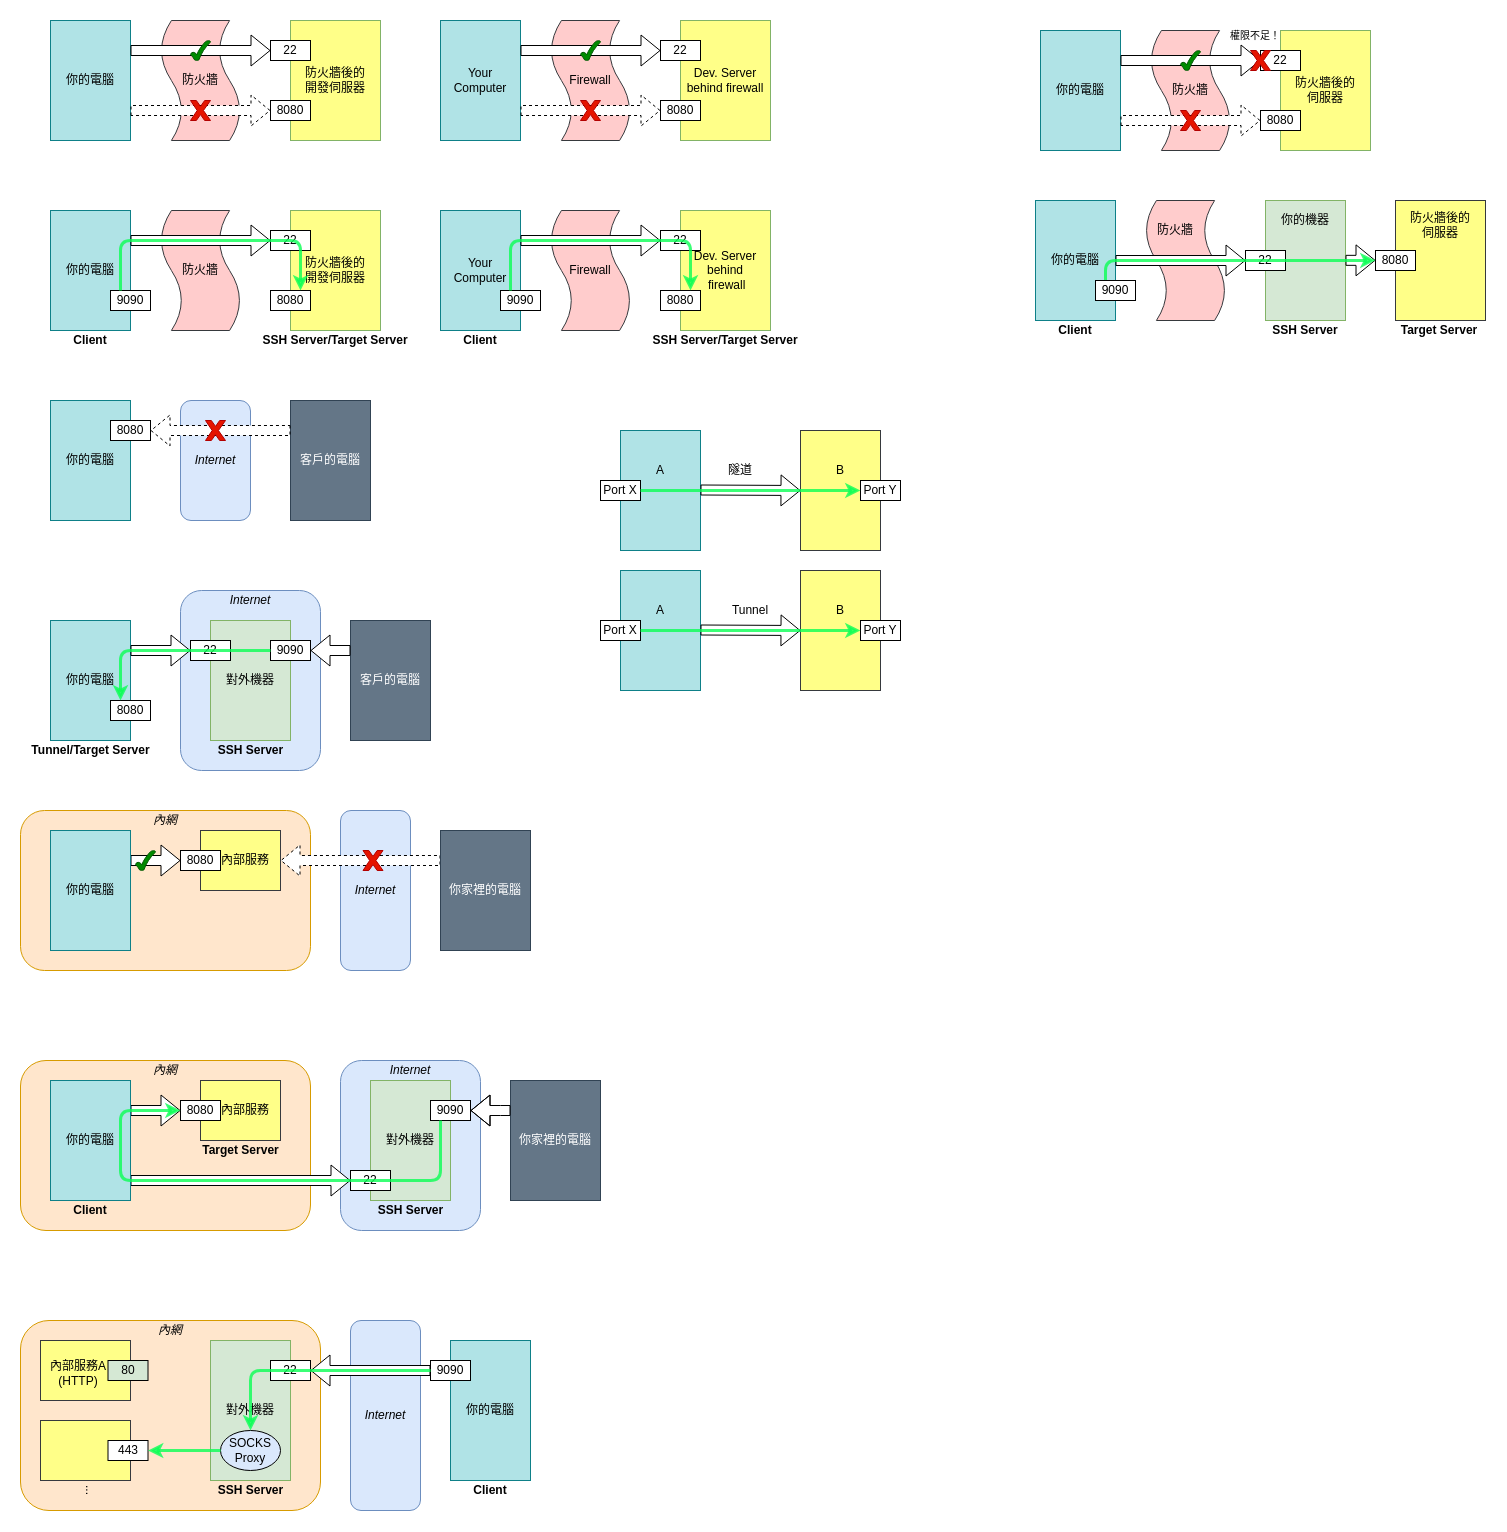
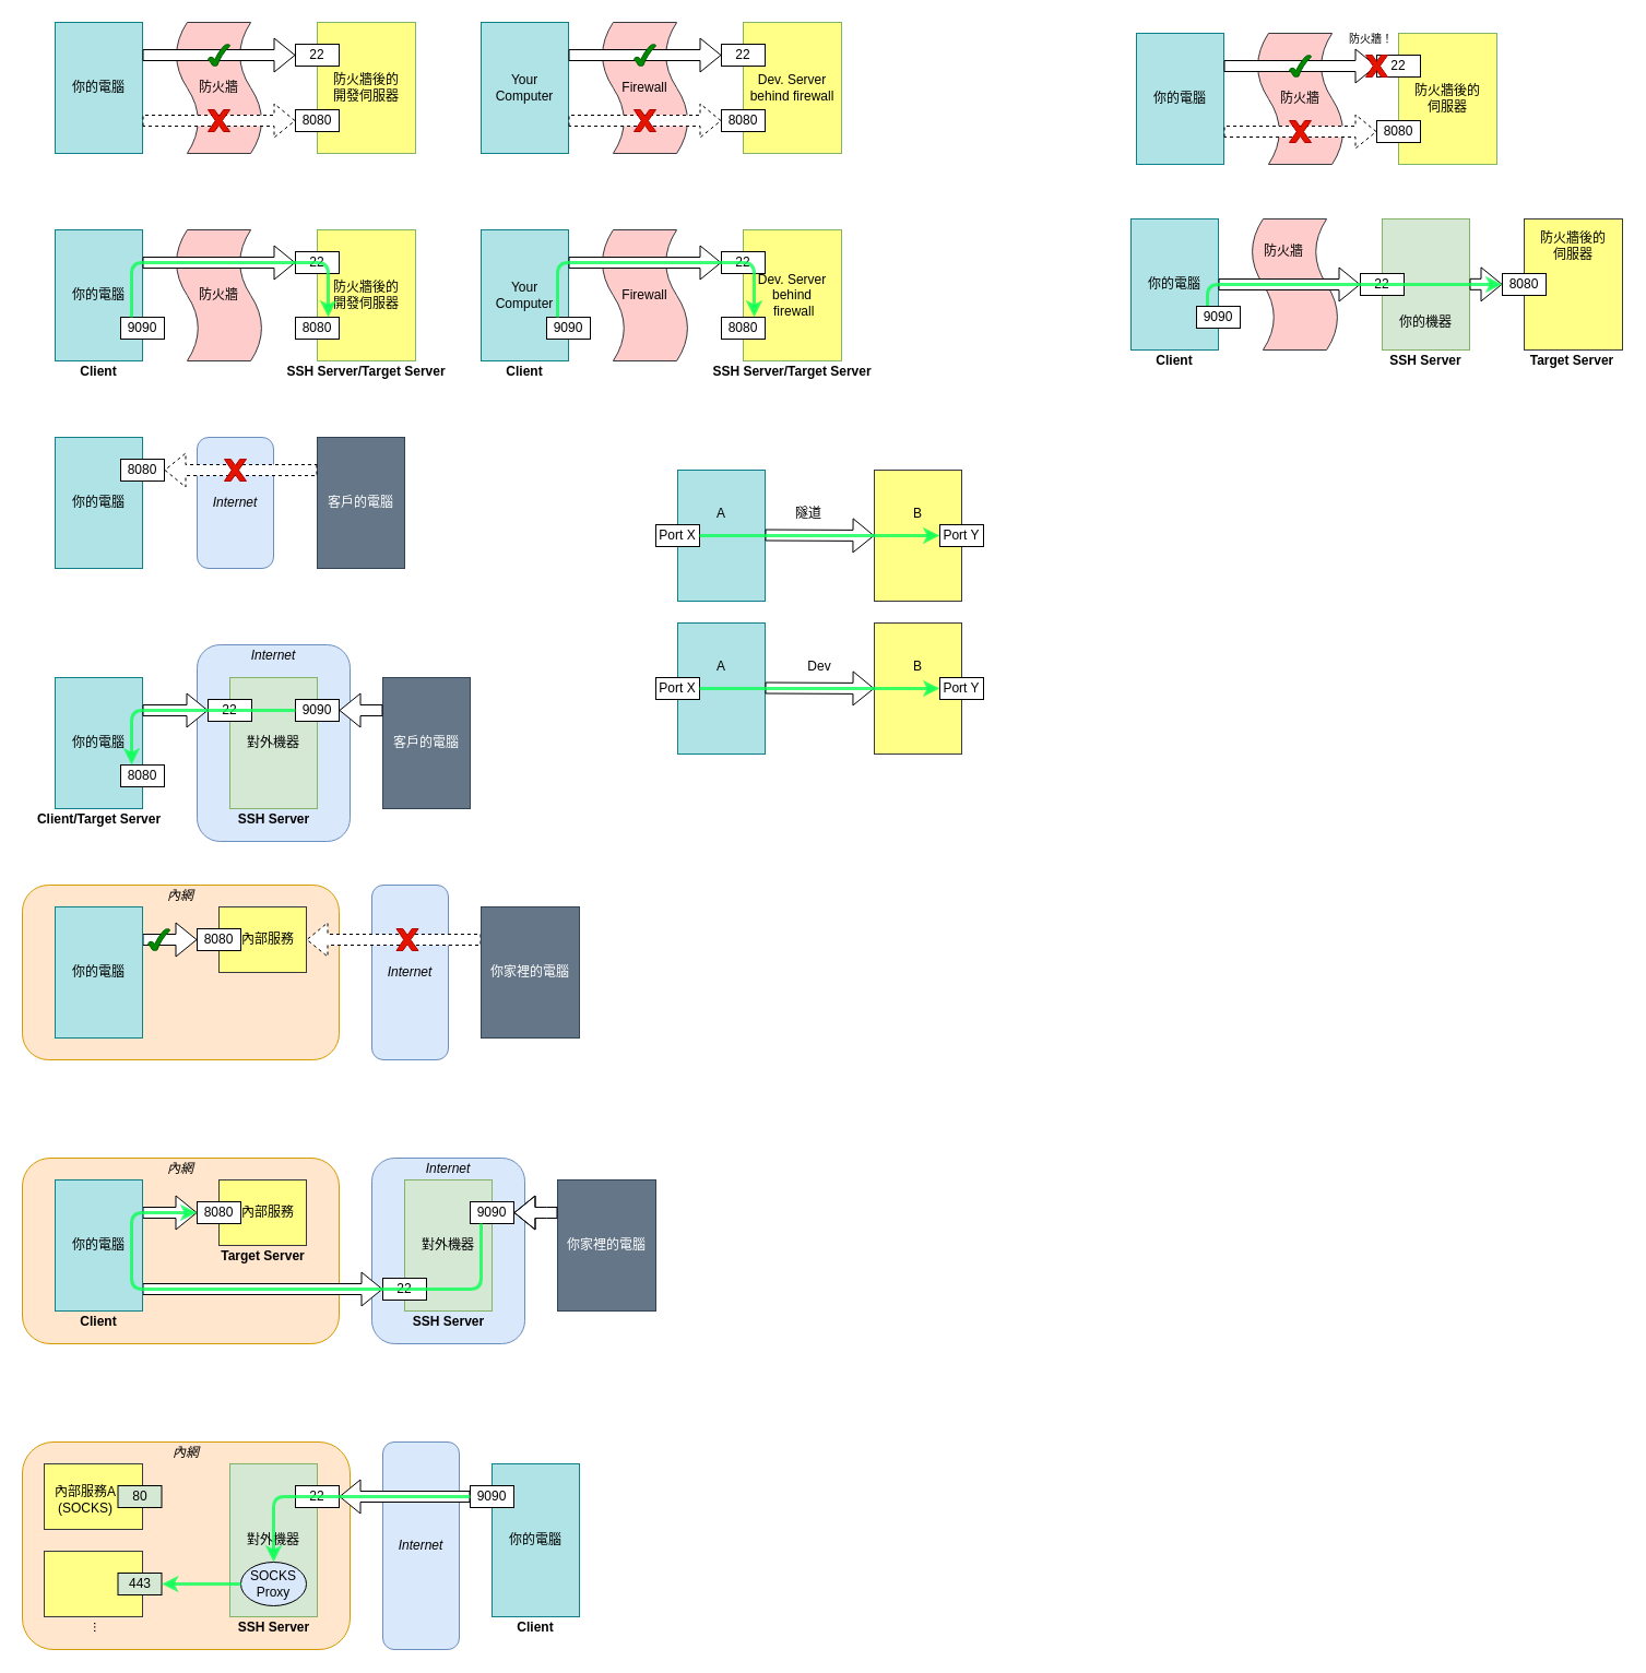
- <mxCell id="113" value="權限不足！" style="text;html=1;strokeColor=none;fillColor=none;align=center;verticalAlign=middle;whiteSpace=wrap;rounded=0;fontSize=10;" parent="1" vertex="1"><mxGeometry x="1220" y="30" width="70" height="10" as="geometry" /></mxCell>
+ <mxCell id="113" value="防火牆！" style="text;html=1;strokeColor=none;fillColor=none;align=center;verticalAlign=middle;whiteSpace=wrap;rounded=0;fontSize=10;" parent="1" vertex="1"><mxGeometry x="1220" y="30" width="70" height="10" as="geometry" /></mxCell>
- <mxCell id="93" value="你的機器" style="text;html=1;strokeColor=none;fillColor=none;align=center;verticalAlign=middle;whiteSpace=wrap;rounded=0;" parent="91" vertex="1"><mxGeometry x="10" y="10" width="60" height="20" as="geometry" /></mxCell>
+ <mxCell id="93" value="你的機器" style="text;html=1;strokeColor=none;fillColor=none;align=center;verticalAlign=middle;whiteSpace=wrap;rounded=0;" parent="91" vertex="1"><mxGeometry x="10" y="85" width="60" height="20" as="geometry" /></mxCell>
- <mxCell id="137" value="Tunnel" style="text;html=1;strokeColor=none;fillColor=none;align=center;verticalAlign=middle;whiteSpace=wrap;rounded=0;" vertex="1" parent="1"><mxGeometry x="730" y="600" width="40" height="20" as="geometry" /></mxCell>
+ <mxCell id="137" value="Dev" style="text;html=1;strokeColor=none;fillColor=none;align=center;verticalAlign=middle;whiteSpace=wrap;rounded=0;" vertex="1" parent="1"><mxGeometry x="730" y="600" width="40" height="20" as="geometry" /></mxCell>
- <mxCell id="37" value="Tunnel/Target Server" style="text;html=1;strokeColor=none;fillColor=none;align=center;verticalAlign=middle;whiteSpace=wrap;rounded=0;comic=0;fontStyle=1" parent="1" vertex="1"><mxGeometry x="22.5" y="740" width="135" height="20" as="geometry" /></mxCell>
+ <mxCell id="37" value="Client/Target Server" style="text;html=1;strokeColor=none;fillColor=none;align=center;verticalAlign=middle;whiteSpace=wrap;rounded=0;comic=0;fontStyle=1" parent="1" vertex="1"><mxGeometry x="22.5" y="740" width="135" height="20" as="geometry" /></mxCell>
- <mxCell id="80" value="內部服務A&lt;br&gt;(HTTP)" style="text;html=1;strokeColor=none;fillColor=none;align=center;verticalAlign=middle;whiteSpace=wrap;rounded=0;" parent="1" vertex="1"><mxGeometry x="47.5" y="1355" width="60" height="35" as="geometry" /></mxCell>
+ <mxCell id="80" value="內部服務A&lt;br&gt;(SOCKS)" style="text;html=1;strokeColor=none;fillColor=none;align=center;verticalAlign=middle;whiteSpace=wrap;rounded=0;" parent="1" vertex="1"><mxGeometry x="47.5" y="1355" width="60" height="35" as="geometry" /></mxCell>
- <mxCell id="79" value="443" style="rounded=0;whiteSpace=wrap;html=1;comic=0;" parent="1" vertex="1"><mxGeometry x="107.5" y="1440" width="40" height="20" as="geometry" /></mxCell>
+ <mxCell id="79" value="443" style="rounded=0;whiteSpace=wrap;html=1;comic=0;fillColor=#d5e8d4;" parent="1" vertex="1"><mxGeometry x="107.5" y="1440" width="40" height="20" as="geometry" /></mxCell>
